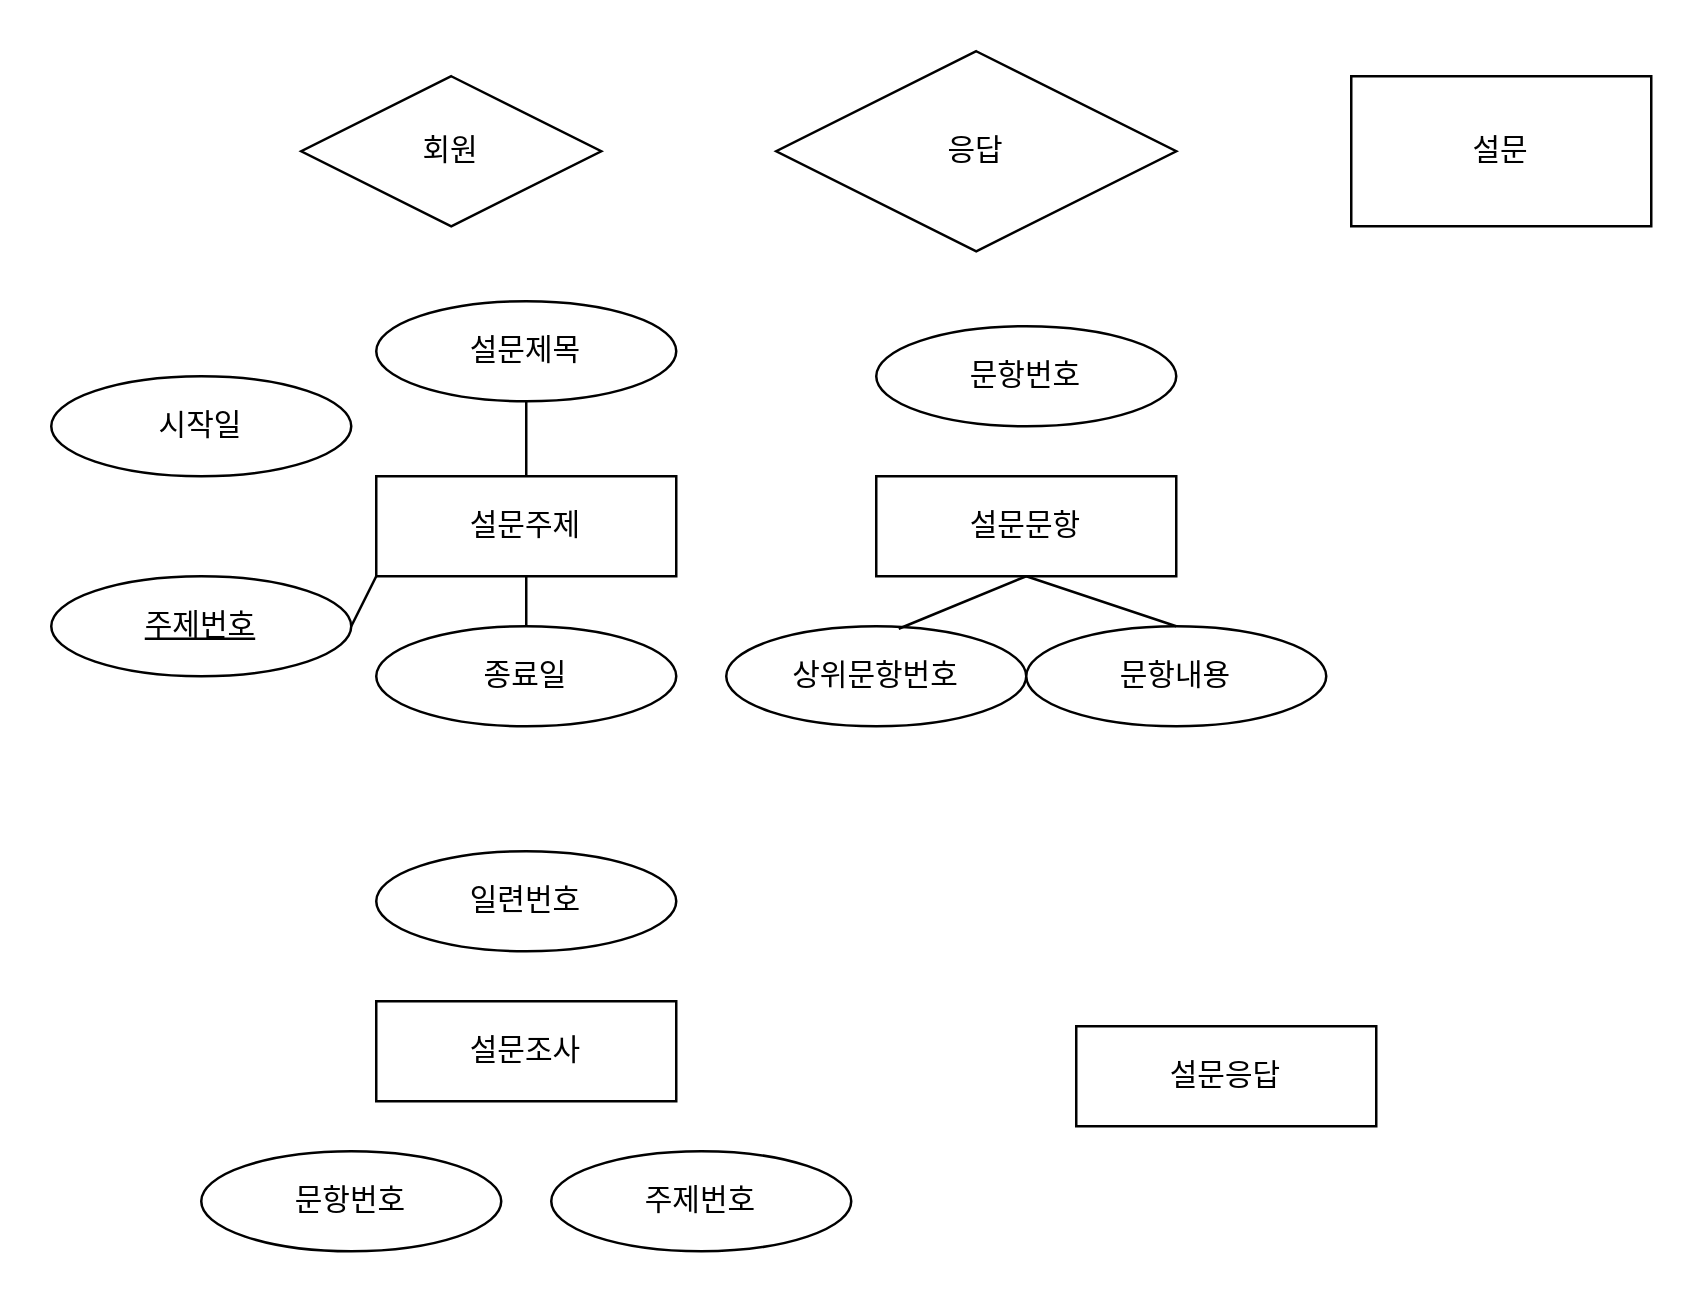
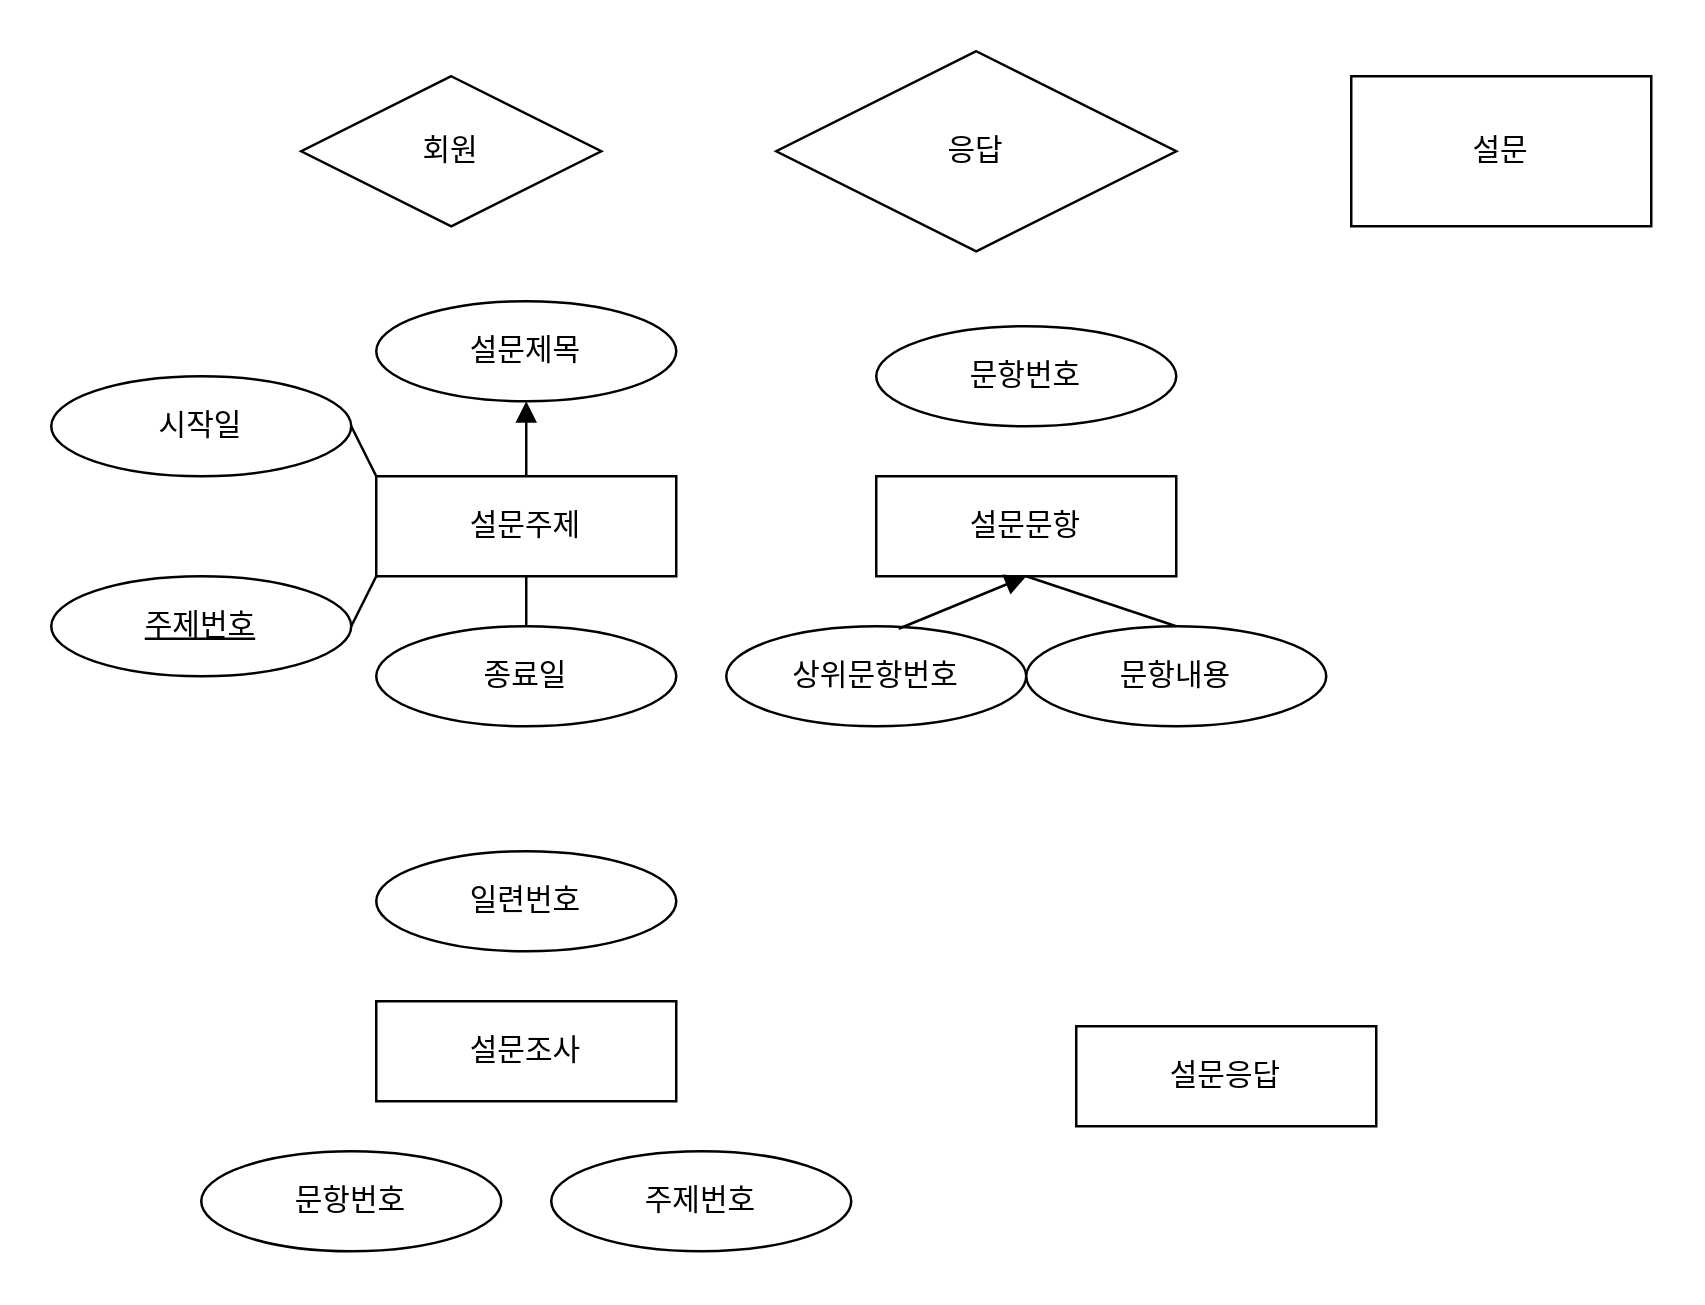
- <mxCell id="12" value="" style="endArrow=none;html=1;rounded=0;entryX=0.5;entryY=1;entryDx=0;entryDy=0;exitX=0.5;exitY=0;exitDx=0;exitDy=0;" edge="1" parent="1" source="2" target="5"><mxGeometry width="50" height="50" relative="1" as="geometry"><mxPoint x="410" y="380" as="sourcePoint" /><mxPoint x="460" y="330" as="targetPoint" /></mxGeometry></mxCell>
+ <mxCell id="12" value="" style="endArrow=block;html=1;rounded=0;entryX=0.5;entryY=1;entryDx=0;entryDy=0;exitX=0.5;exitY=0;exitDx=0;exitDy=0;" edge="1" parent="1" source="2" target="5"><mxGeometry width="50" height="50" relative="1" as="geometry"><mxPoint x="410" y="380" as="sourcePoint" /><mxPoint x="460" y="330" as="targetPoint" /></mxGeometry></mxCell>
+ <mxCell id="13" value="" style="endArrow=none;html=1;rounded=0;entryX=1;entryY=0.5;entryDx=0;entryDy=0;exitX=0;exitY=0;exitDx=0;exitDy=0;" edge="1" parent="1" source="2" target="3"><mxGeometry width="50" height="50" relative="1" as="geometry"><mxPoint x="220" y="200" as="sourcePoint" /><mxPoint x="220" y="170" as="targetPoint" /></mxGeometry></mxCell>
- <mxCell id="21" value="" style="endArrow=none;html=1;rounded=0;entryX=0.5;entryY=1;entryDx=0;entryDy=0;exitX=0.575;exitY=0.025;exitDx=0;exitDy=0;exitPerimeter=0;" edge="1" parent="1" source="17" target="6"><mxGeometry width="50" height="50" relative="1" as="geometry"><mxPoint x="170" y="260" as="sourcePoint" /><mxPoint x="170" y="240" as="targetPoint" /><Array as="points" /></mxGeometry></mxCell>
+ <mxCell id="21" value="" style="endArrow=block;html=1;rounded=0;entryX=0.5;entryY=1;entryDx=0;entryDy=0;exitX=0.575;exitY=0.025;exitDx=0;exitDy=0;exitPerimeter=0;" edge="1" parent="1" source="17" target="6"><mxGeometry width="50" height="50" relative="1" as="geometry"><mxPoint x="170" y="260" as="sourcePoint" /><mxPoint x="170" y="240" as="targetPoint" /><Array as="points" /></mxGeometry></mxCell>
